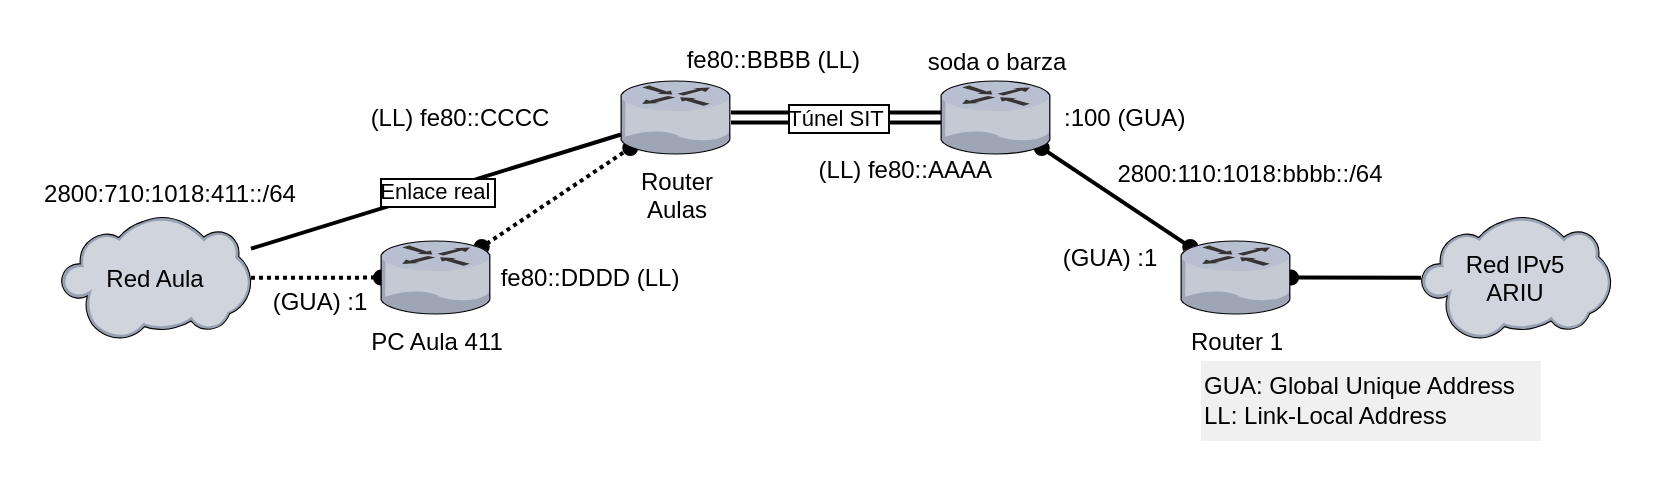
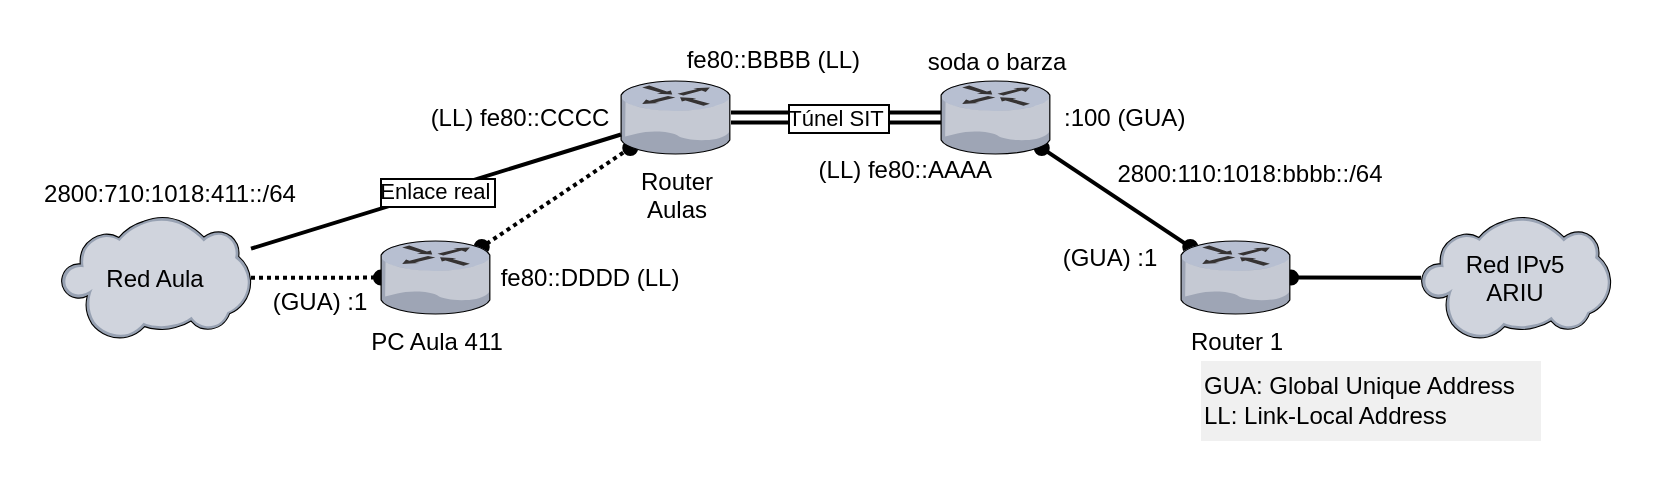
- <mxCell id="17" value="(LL) fe80::CCCC" style="text;strokeColor=none;fillColor=none;align=center;verticalAlign=middle;whiteSpace=wrap;rounded=0;" parent="1" vertex="1"><mxGeometry x="180" y="49" width="100" height="20" as="geometry" /></mxCell>
+ <mxCell id="17" value="(LL) fe80::CCCC" style="text;strokeColor=none;fillColor=none;align=center;verticalAlign=middle;whiteSpace=wrap;rounded=0;" parent="1" vertex="1"><mxGeometry x="210" y="49" width="100" height="20" as="geometry" /></mxCell>
